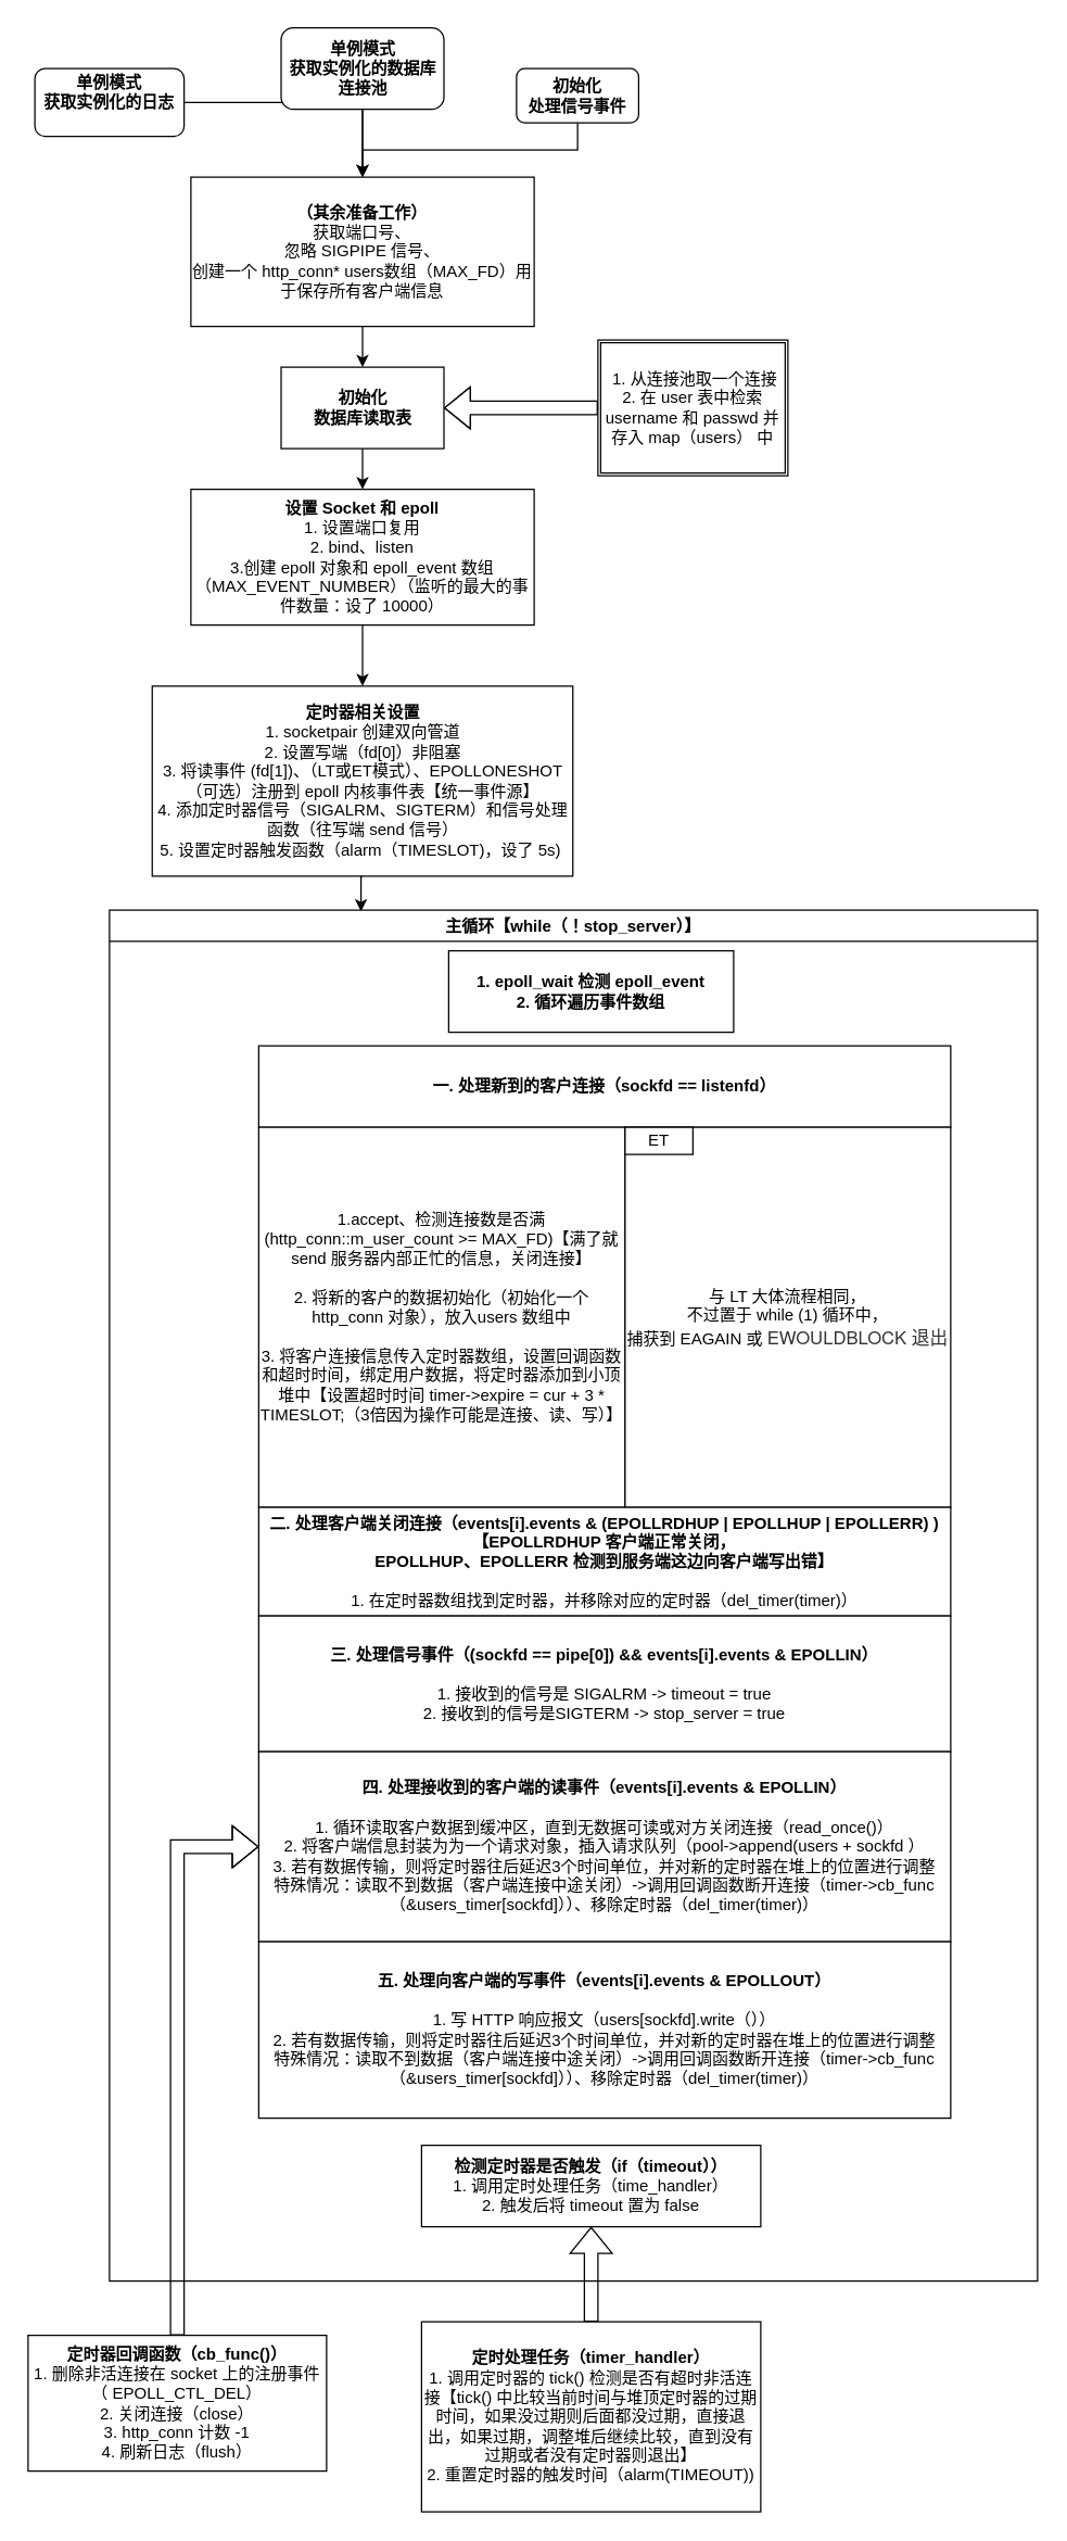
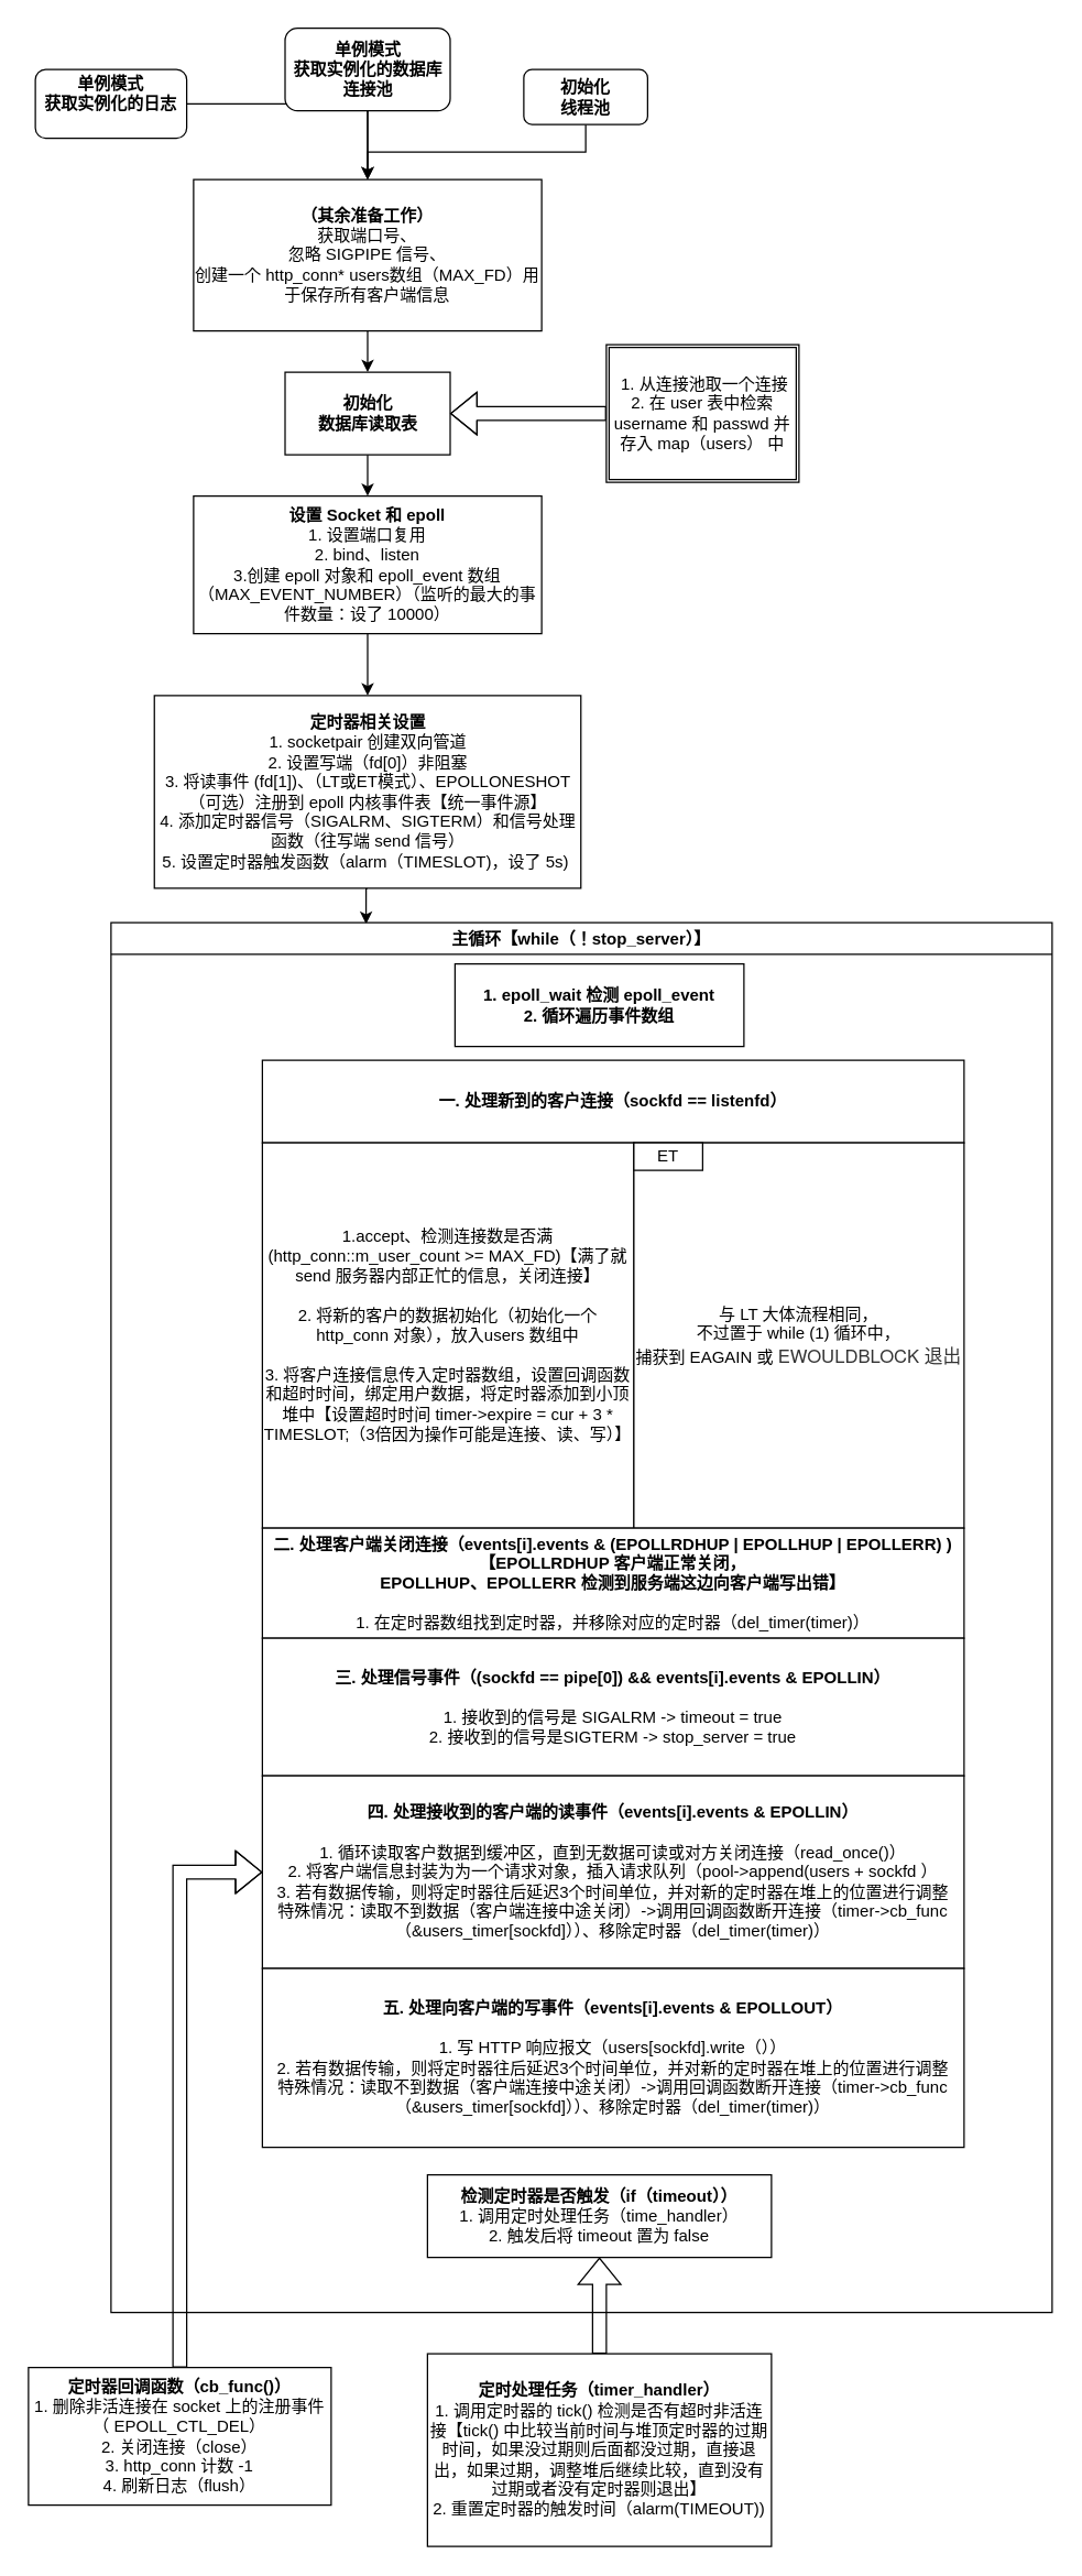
- <mxCell id="9" value="&lt;b&gt;初始化&lt;br&gt;处理信号事件&lt;/b&gt;" style="rounded=1;whiteSpace=wrap;html=1;" parent="1" vertex="1"><mxGeometry x="380" y="50" width="90" height="40" as="geometry" /></mxCell>
+ <mxCell id="9" value="&lt;b&gt;初始化&lt;br&gt;线程池&lt;/b&gt;" style="rounded=1;whiteSpace=wrap;html=1;" parent="1" vertex="1"><mxGeometry x="380" y="50" width="90" height="40" as="geometry" /></mxCell>
